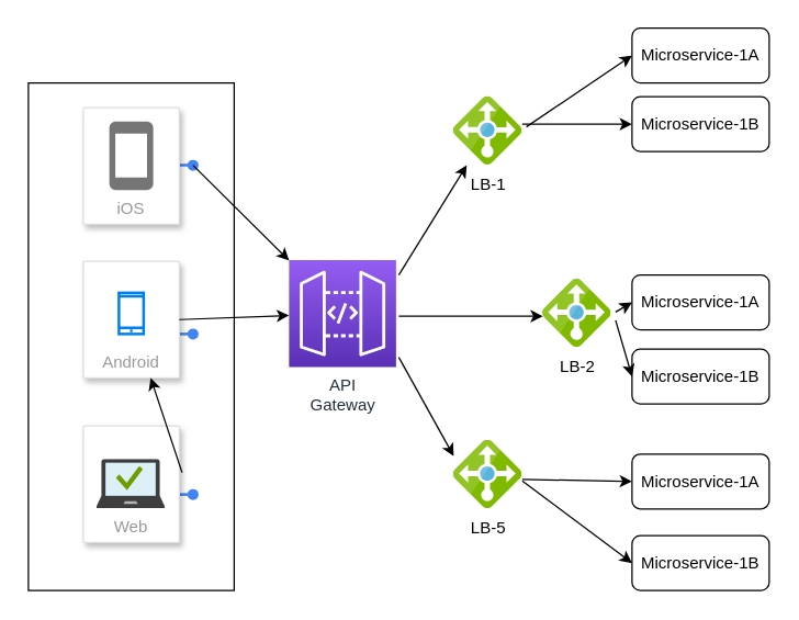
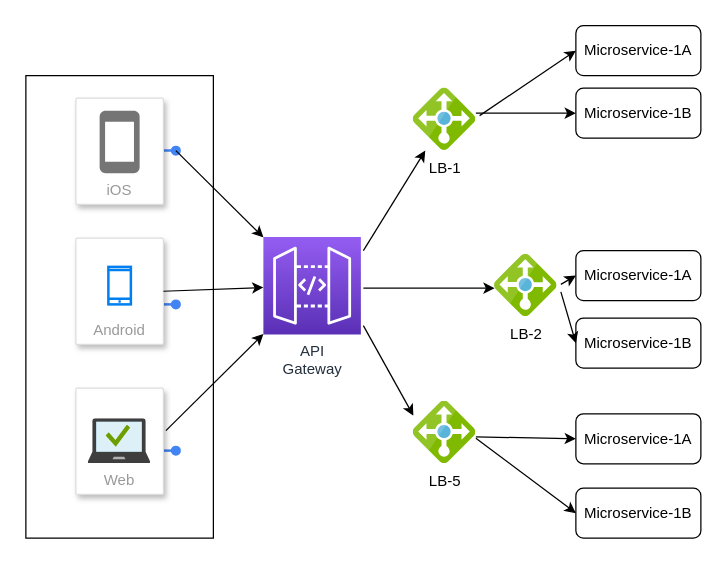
- <mxCell id="30" value="" style="endArrow=classic;html=1;exitX=1.029;exitY=0.4;exitDx=0;exitDy=0;exitPerimeter=0;" edge="1" parent="1" source="9" target="8"><mxGeometry width="50" height="50" relative="1" as="geometry"><mxPoint x="320" y="250" as="sourcePoint" /><mxPoint x="370" y="200" as="targetPoint" /></mxGeometry></mxCell>
+ <mxCell id="30" value="" style="endArrow=classic;html=1;exitX=1.029;exitY=0.4;exitDx=0;exitDy=0;exitPerimeter=0;" edge="1" parent="1" source="9" target="27"><mxGeometry width="50" height="50" relative="1" as="geometry"><mxPoint x="320" y="250" as="sourcePoint" /><mxPoint x="370" y="200" as="targetPoint" /></mxGeometry></mxCell>
